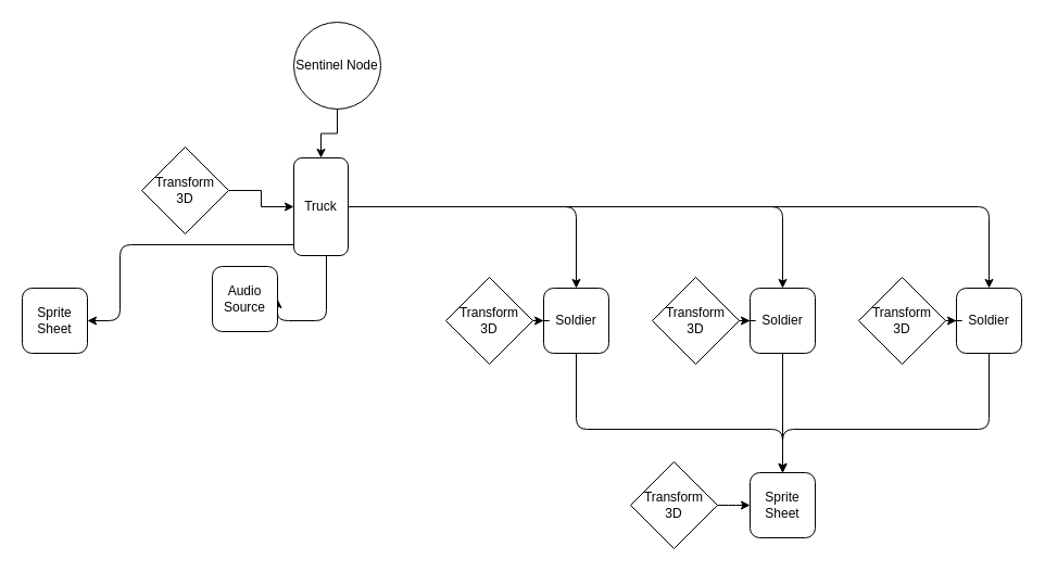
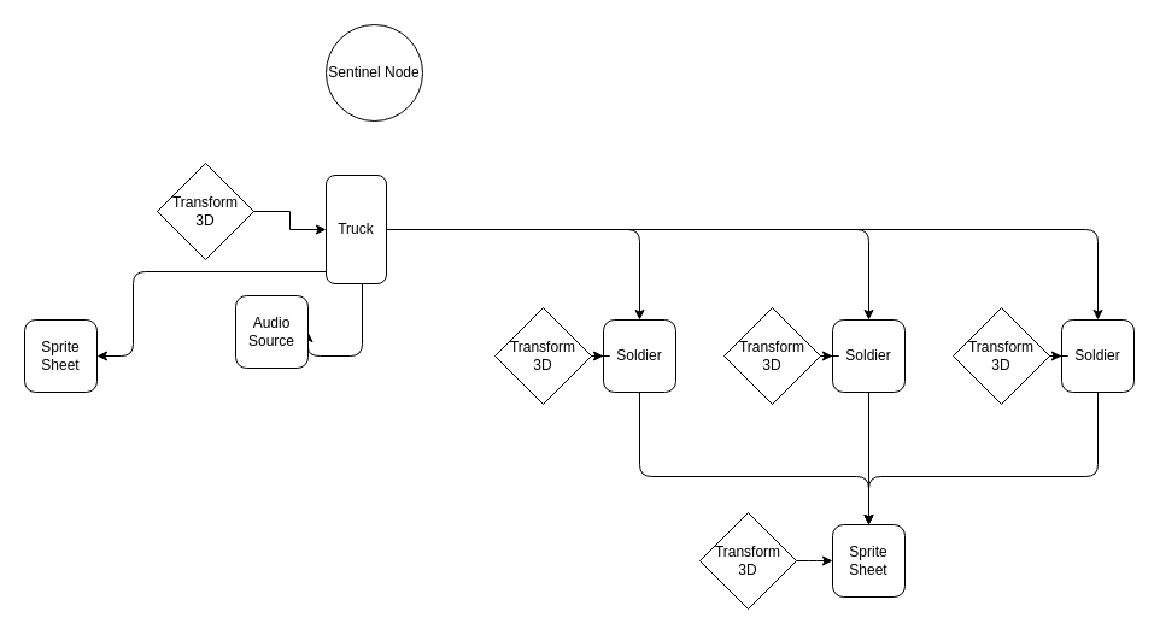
- <mxCell id="2" style="edgeStyle=orthogonalEdgeStyle;rounded=0;orthogonalLoop=1;jettySize=auto;html=1;entryX=0.5;entryY=0;entryDx=0;entryDy=0;" edge="1" parent="1" source="3" target="9"><mxGeometry relative="1" as="geometry" /></mxCell>
